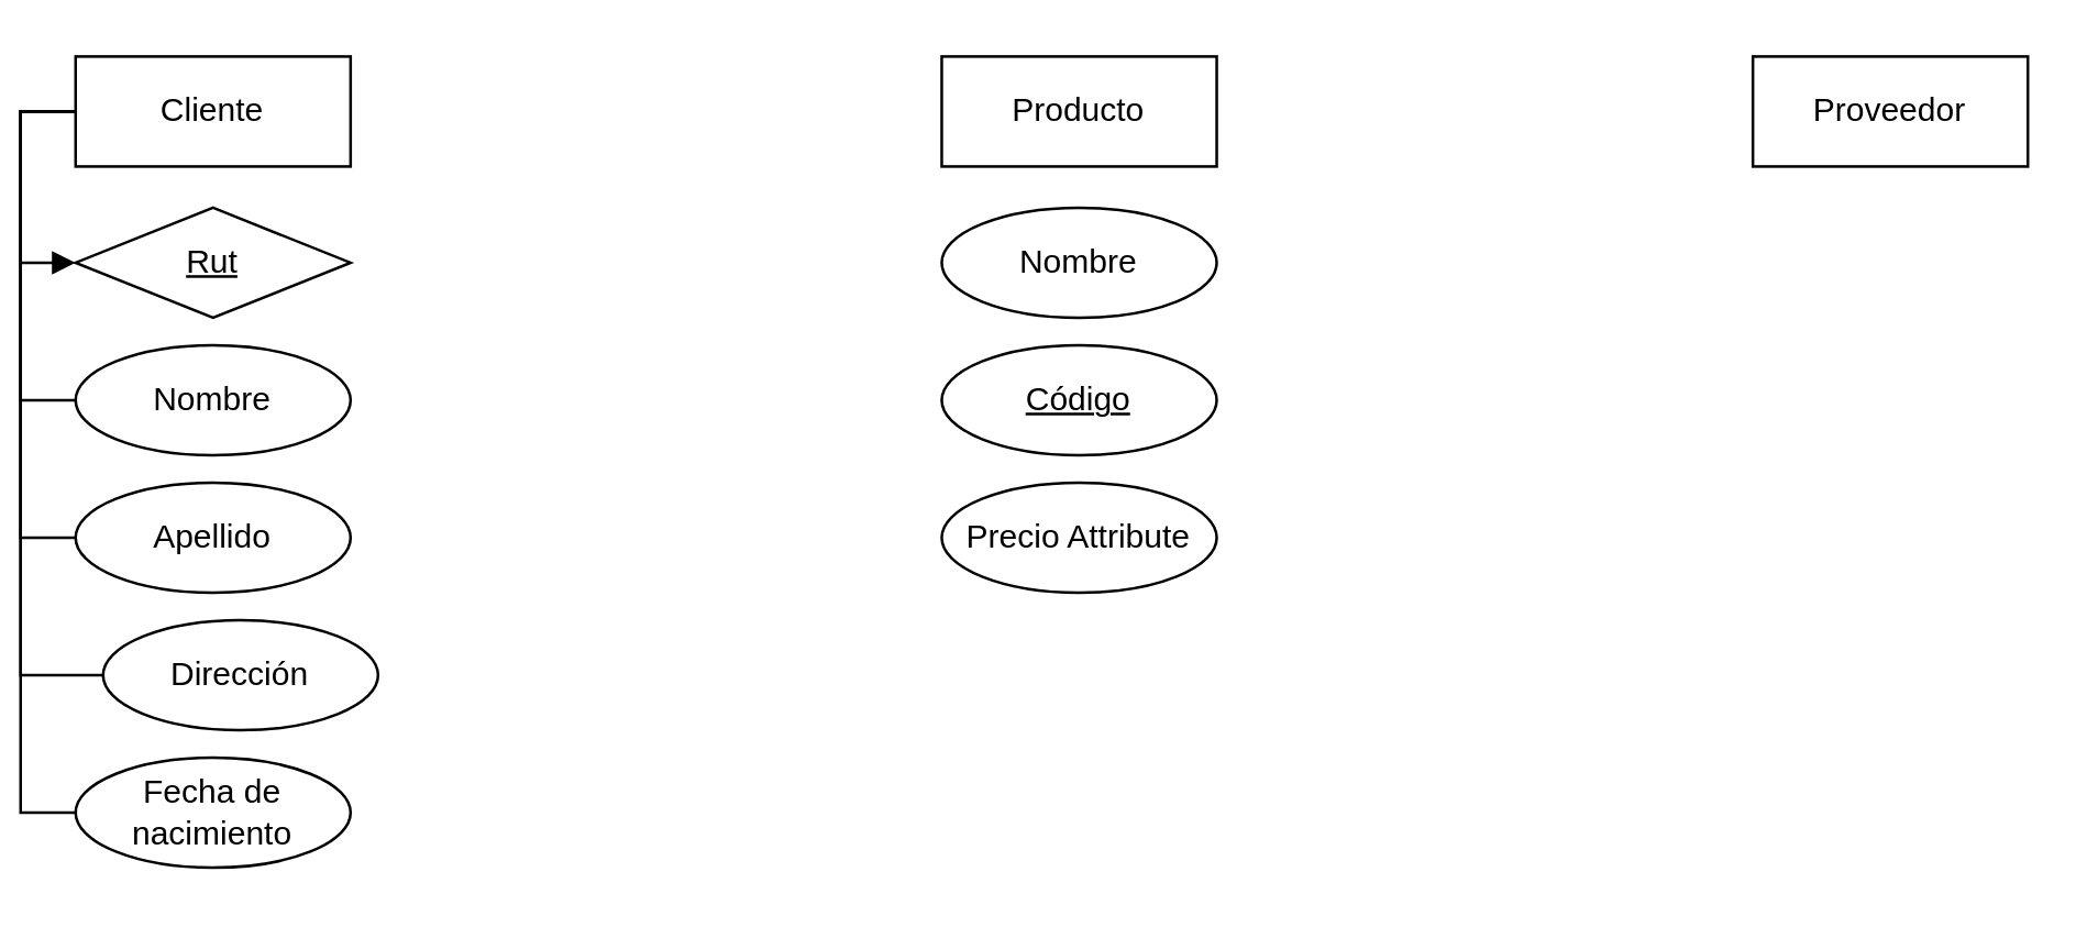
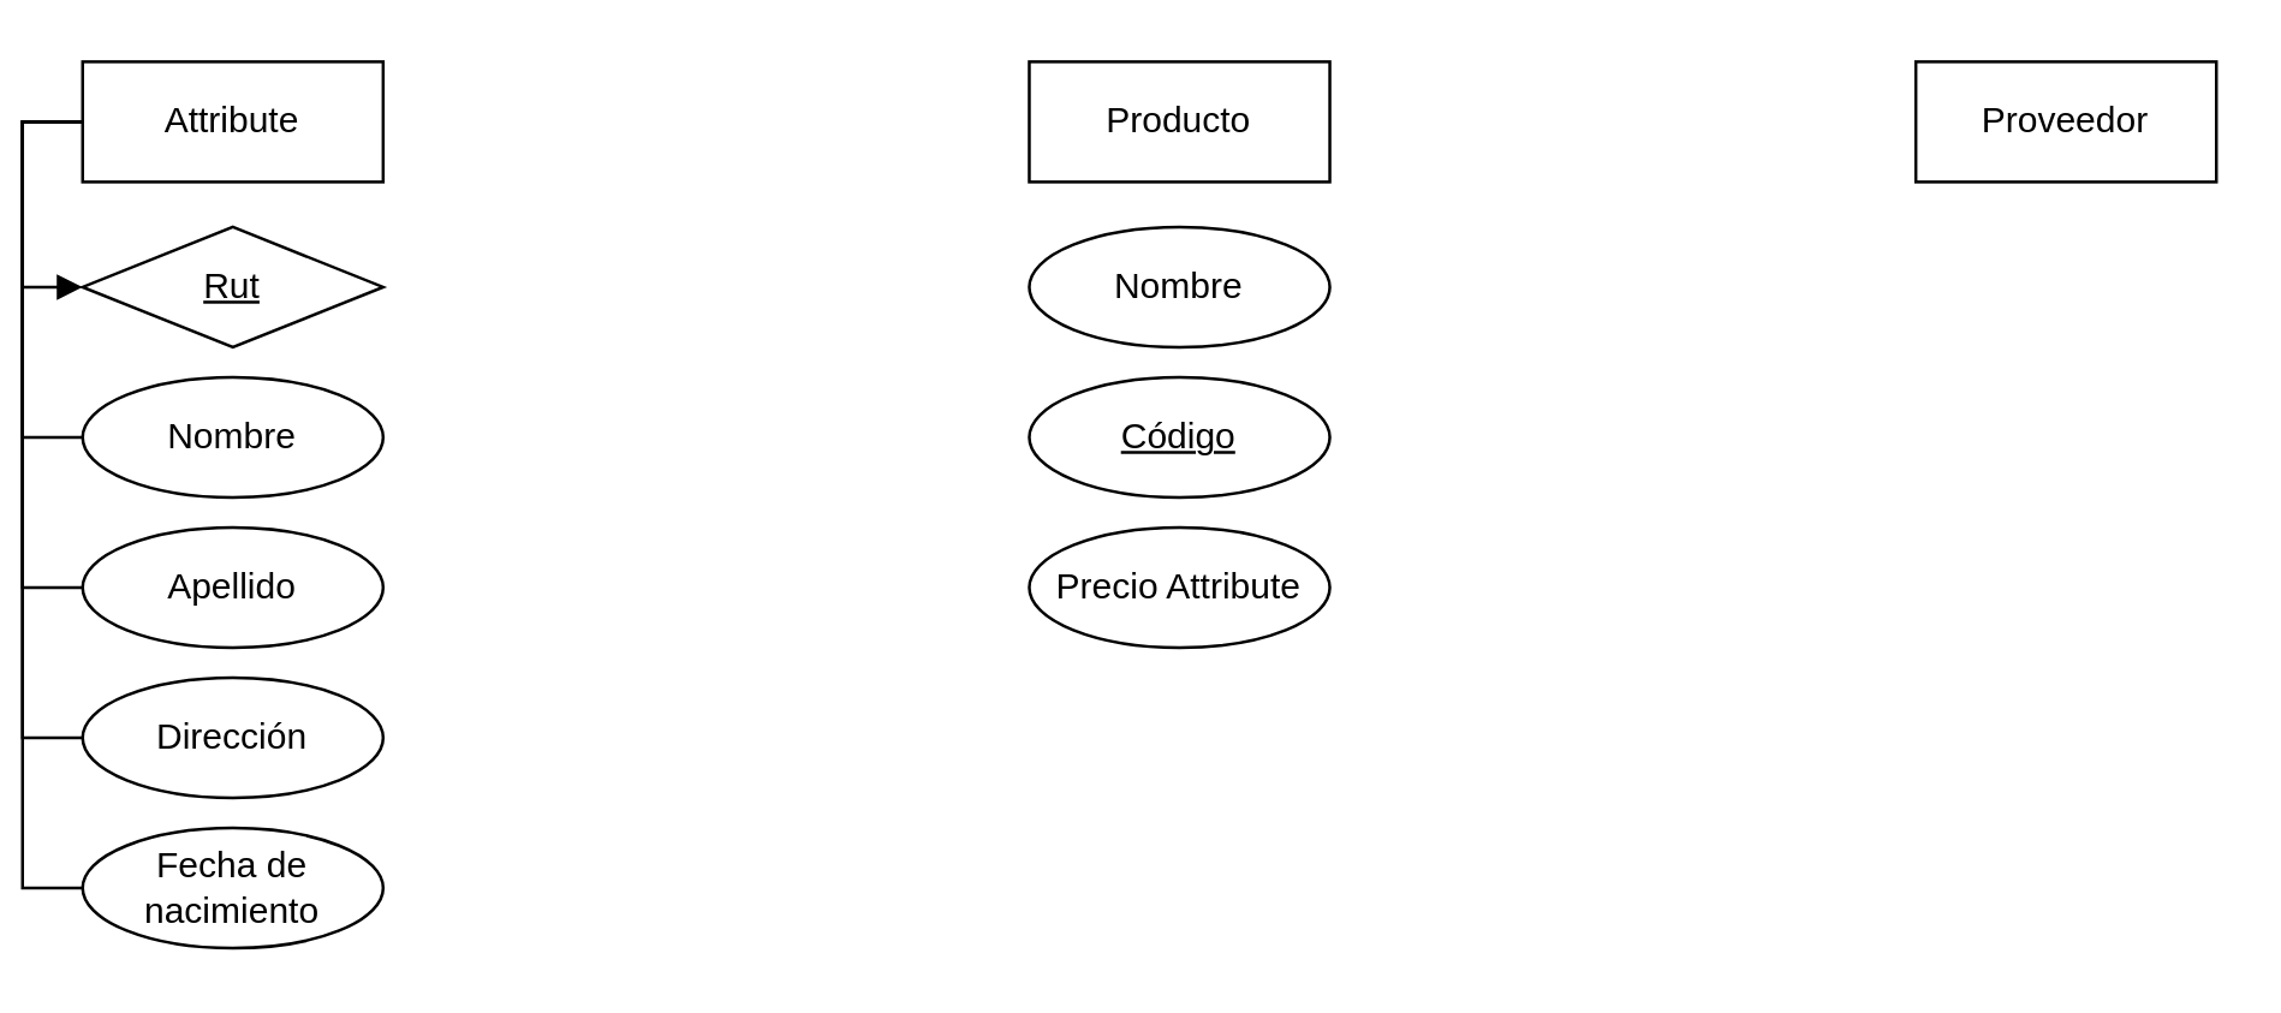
- <mxCell id="7" value="Cliente" style="whiteSpace=wrap;html=1;align=center;" vertex="1" parent="1"><mxGeometry x="20" y="20" width="100" height="40" as="geometry" /></mxCell>
+ <mxCell id="7" value="Attribute" style="whiteSpace=wrap;html=1;align=center;" vertex="1" parent="1"><mxGeometry x="20" y="20" width="100" height="40" as="geometry" /></mxCell>
- <mxCell id="14" value="Dirección" style="ellipse;whiteSpace=wrap;html=1;align=center;" vertex="1" parent="1"><mxGeometry x="30" y="225" width="100" height="40" as="geometry" /></mxCell>
+ <mxCell id="14" value="Dirección" style="ellipse;whiteSpace=wrap;html=1;align=center;" vertex="1" parent="1"><mxGeometry x="20" y="225" width="100" height="40" as="geometry" /></mxCell>
